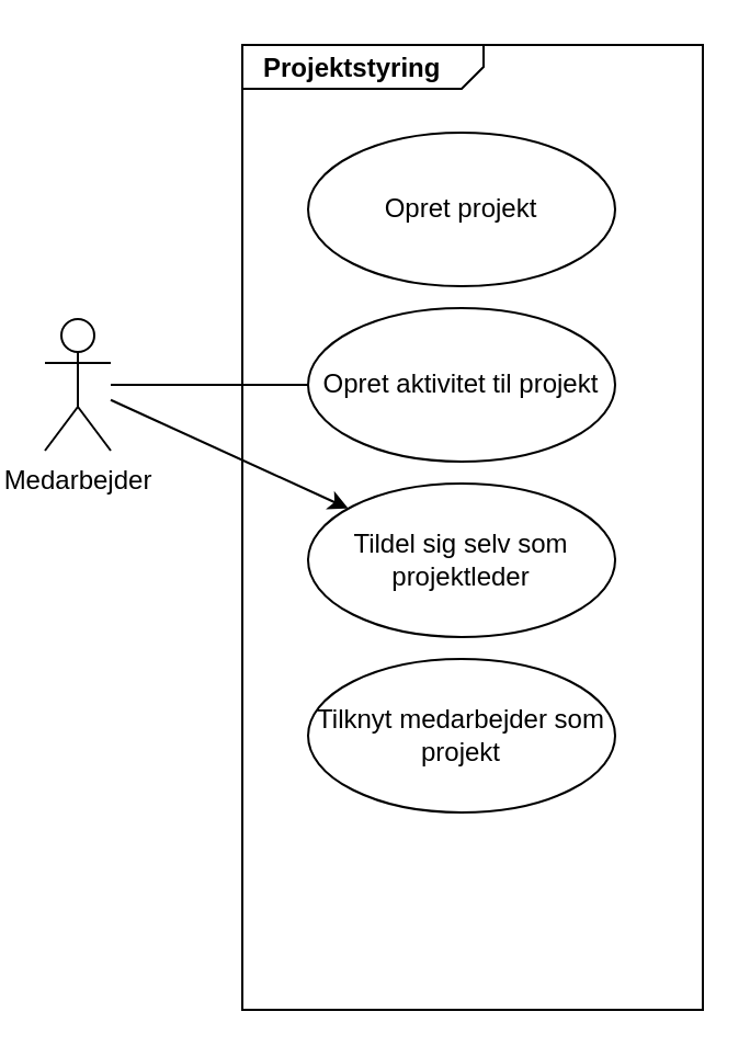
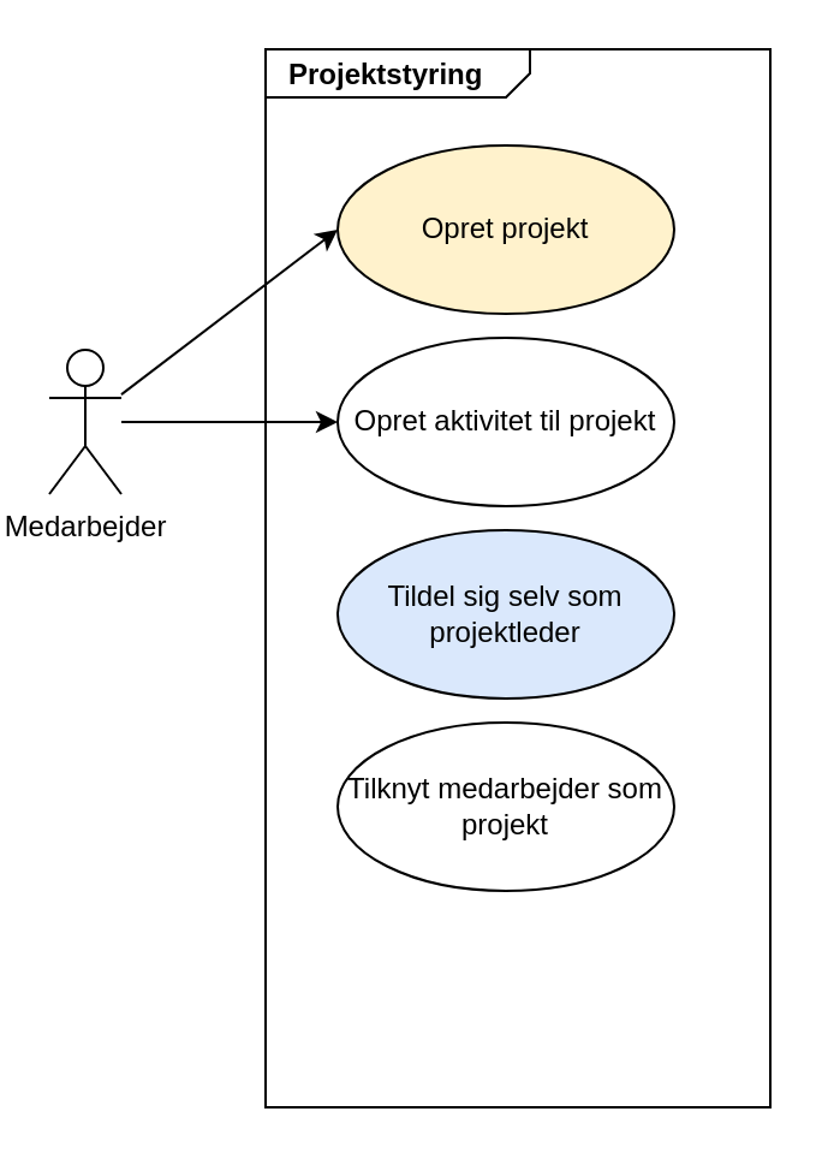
- <mxCell id="4" value="Opret projekt" style="ellipse;whiteSpace=wrap;html=1;" parent="1" vertex="1"><mxGeometry x="140" y="60" width="140" height="70" as="geometry" /></mxCell>
+ <mxCell id="4" value="Opret projekt" style="ellipse;whiteSpace=wrap;html=1;fillColor=#fff2cc;" parent="1" vertex="1"><mxGeometry x="140" y="60" width="140" height="70" as="geometry" /></mxCell>
- <mxCell id="8" style="edgeStyle=none;html=1;endArrow=none;" parent="1" source="2" target="6" edge="1"><mxGeometry relative="1" as="geometry" /></mxCell>
+ <mxCell id="8" style="edgeStyle=none;html=1;" parent="1" source="2" target="6" edge="1"><mxGeometry relative="1" as="geometry" /></mxCell>
- <mxCell id="5" value="" style="endArrow=classic;html=1;" parent="1" source="2" target="7" edge="1"><mxGeometry width="50" height="50" relative="1" as="geometry"><mxPoint x="-10" y="10" as="sourcePoint" /><mxPoint x="40" y="-40" as="targetPoint" /></mxGeometry></mxCell>
+ <mxCell id="5" value="" style="endArrow=classic;html=1;entryX=0;entryY=0.5;entryDx=0;entryDy=0;" parent="1" source="2" target="4" edge="1"><mxGeometry width="50" height="50" relative="1" as="geometry"><mxPoint x="-10" y="10" as="sourcePoint" /><mxPoint x="40" y="-40" as="targetPoint" /></mxGeometry></mxCell>
- <mxCell id="7" value="Tildel sig selv som projektleder" style="ellipse;whiteSpace=wrap;html=1;" parent="1" vertex="1"><mxGeometry x="140" y="220" width="140" height="70" as="geometry" /></mxCell>
+ <mxCell id="7" value="Tildel sig selv som projektleder" style="ellipse;whiteSpace=wrap;html=1;fillColor=#dae8fc;" parent="1" vertex="1"><mxGeometry x="140" y="220" width="140" height="70" as="geometry" /></mxCell>
